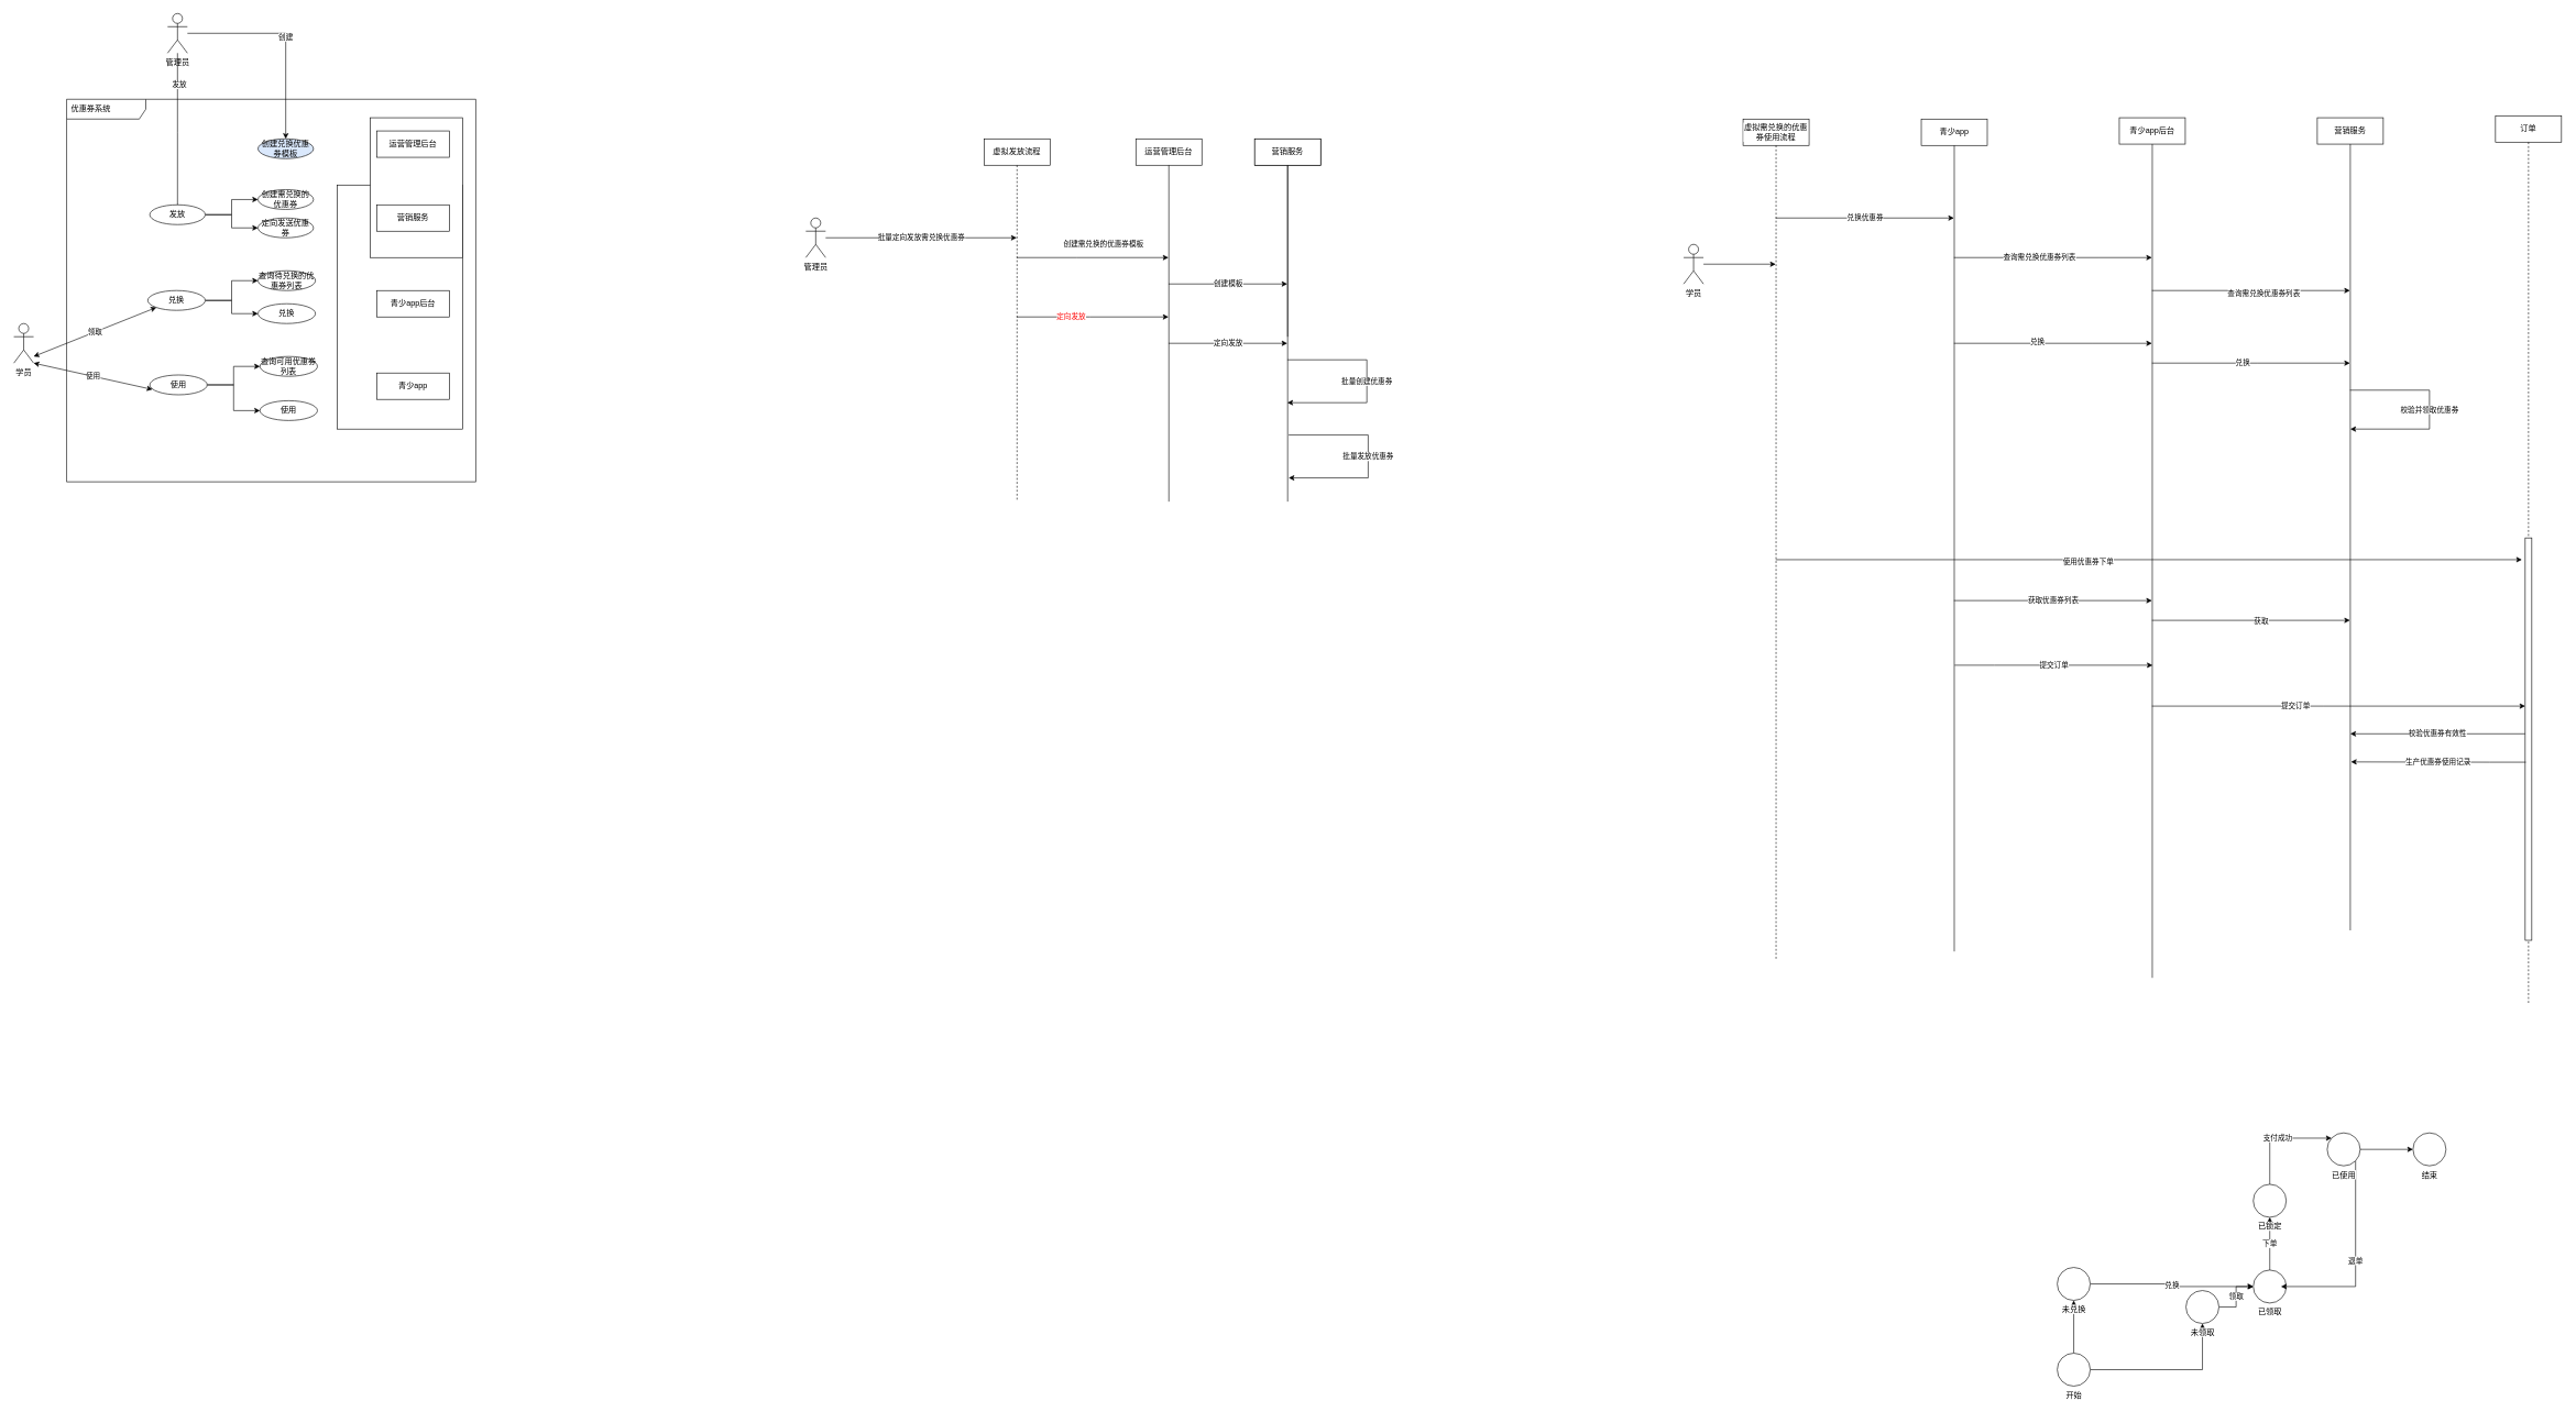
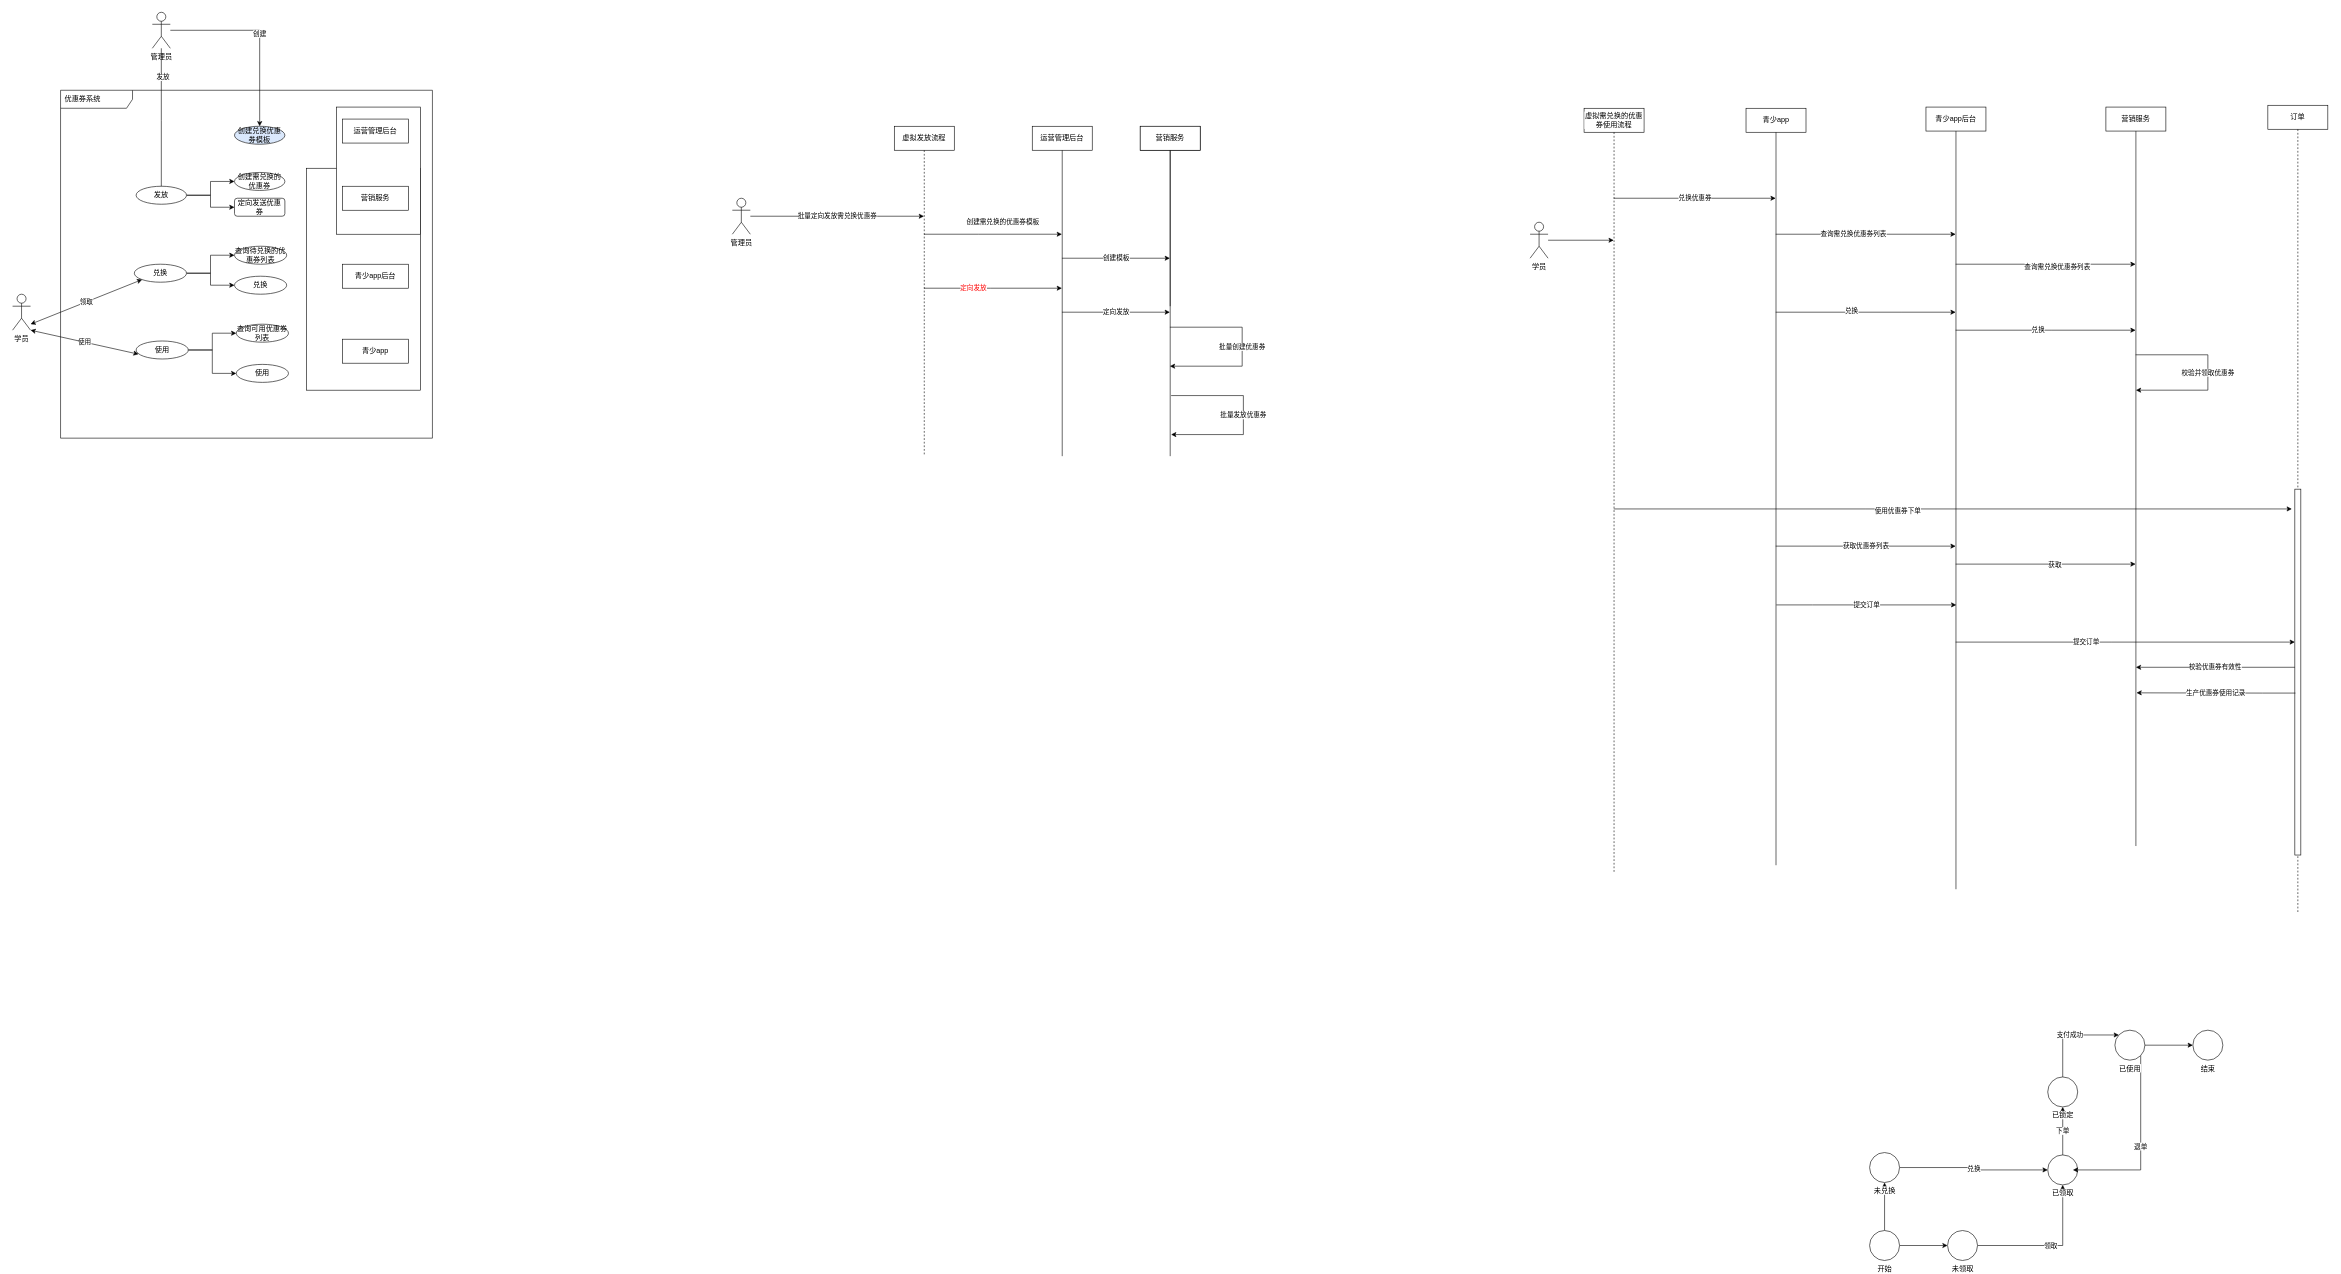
- <mxCell id="15" value="定向发送优惠券" style="ellipse;whiteSpace=wrap;html=1;" vertex="1" parent="1"><mxGeometry x="390" y="330" width="84" height="30" as="geometry" /></mxCell>
+ <mxCell id="15" value="定向发送优惠券" style="whiteSpace=wrap;html=1;rounded=1;" vertex="1" parent="1"><mxGeometry x="390" y="330" width="84" height="30" as="geometry" /></mxCell>
- <mxCell id="78" value="未领取" style="points=[[0.145,0.145,0],[0.5,0,0],[0.855,0.145,0],[1,0.5,0],[0.855,0.855,0],[0.5,1,0],[0.145,0.855,0],[0,0.5,0]];shape=mxgraph.bpmn.event;html=1;verticalLabelPosition=bottom;labelBackgroundColor=#ffffff;verticalAlign=top;align=center;perimeter=ellipsePerimeter;outlineConnect=0;aspect=fixed;outline=standard;symbol=general;fontColor=#000000;" vertex="1" parent="1"><mxGeometry x="3311" y="1956" width="50" height="50" as="geometry" /></mxCell>
+ <mxCell id="78" value="未领取" style="points=[[0.145,0.145,0],[0.5,0,0],[0.855,0.145,0],[1,0.5,0],[0.855,0.855,0],[0.5,1,0],[0.145,0.855,0],[0,0.5,0]];shape=mxgraph.bpmn.event;html=1;verticalLabelPosition=bottom;labelBackgroundColor=#ffffff;verticalAlign=top;align=center;perimeter=ellipsePerimeter;outlineConnect=0;aspect=fixed;outline=standard;symbol=general;fontColor=#000000;" vertex="1" parent="1"><mxGeometry x="3246" y="2051" width="50" height="50" as="geometry" /></mxCell>
